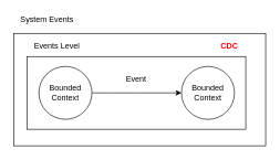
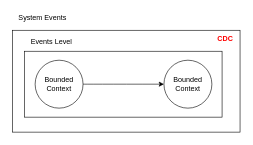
- <mxCell id="10" value="&lt;font color=&quot;#ff0000&quot;&gt;&lt;b&gt;CDC&lt;/b&gt;&lt;/font&gt;" style="text;html=1;align=center;verticalAlign=middle;resizable=0;points=[];autosize=1;" vertex="1" parent="1"><mxGeometry x="325" y="60" width="40" height="20" as="geometry" /></mxCell>
+ <mxCell id="10" value="&lt;font color=&quot;#ff0000&quot;&gt;&lt;b&gt;CDC&lt;/b&gt;&lt;/font&gt;" style="text;html=1;align=center;verticalAlign=middle;resizable=0;points=[];autosize=1;" vertex="1" parent="1"><mxGeometry x="355" y="55" width="40" height="20" as="geometry" /></mxCell>
- <mxCell id="7" value="Event" style="text;html=1;strokeColor=none;fillColor=none;align=center;verticalAlign=middle;whiteSpace=wrap;rounded=0;" vertex="1" parent="1"><mxGeometry x="185" y="110" width="40" height="20" as="geometry" /></mxCell>
